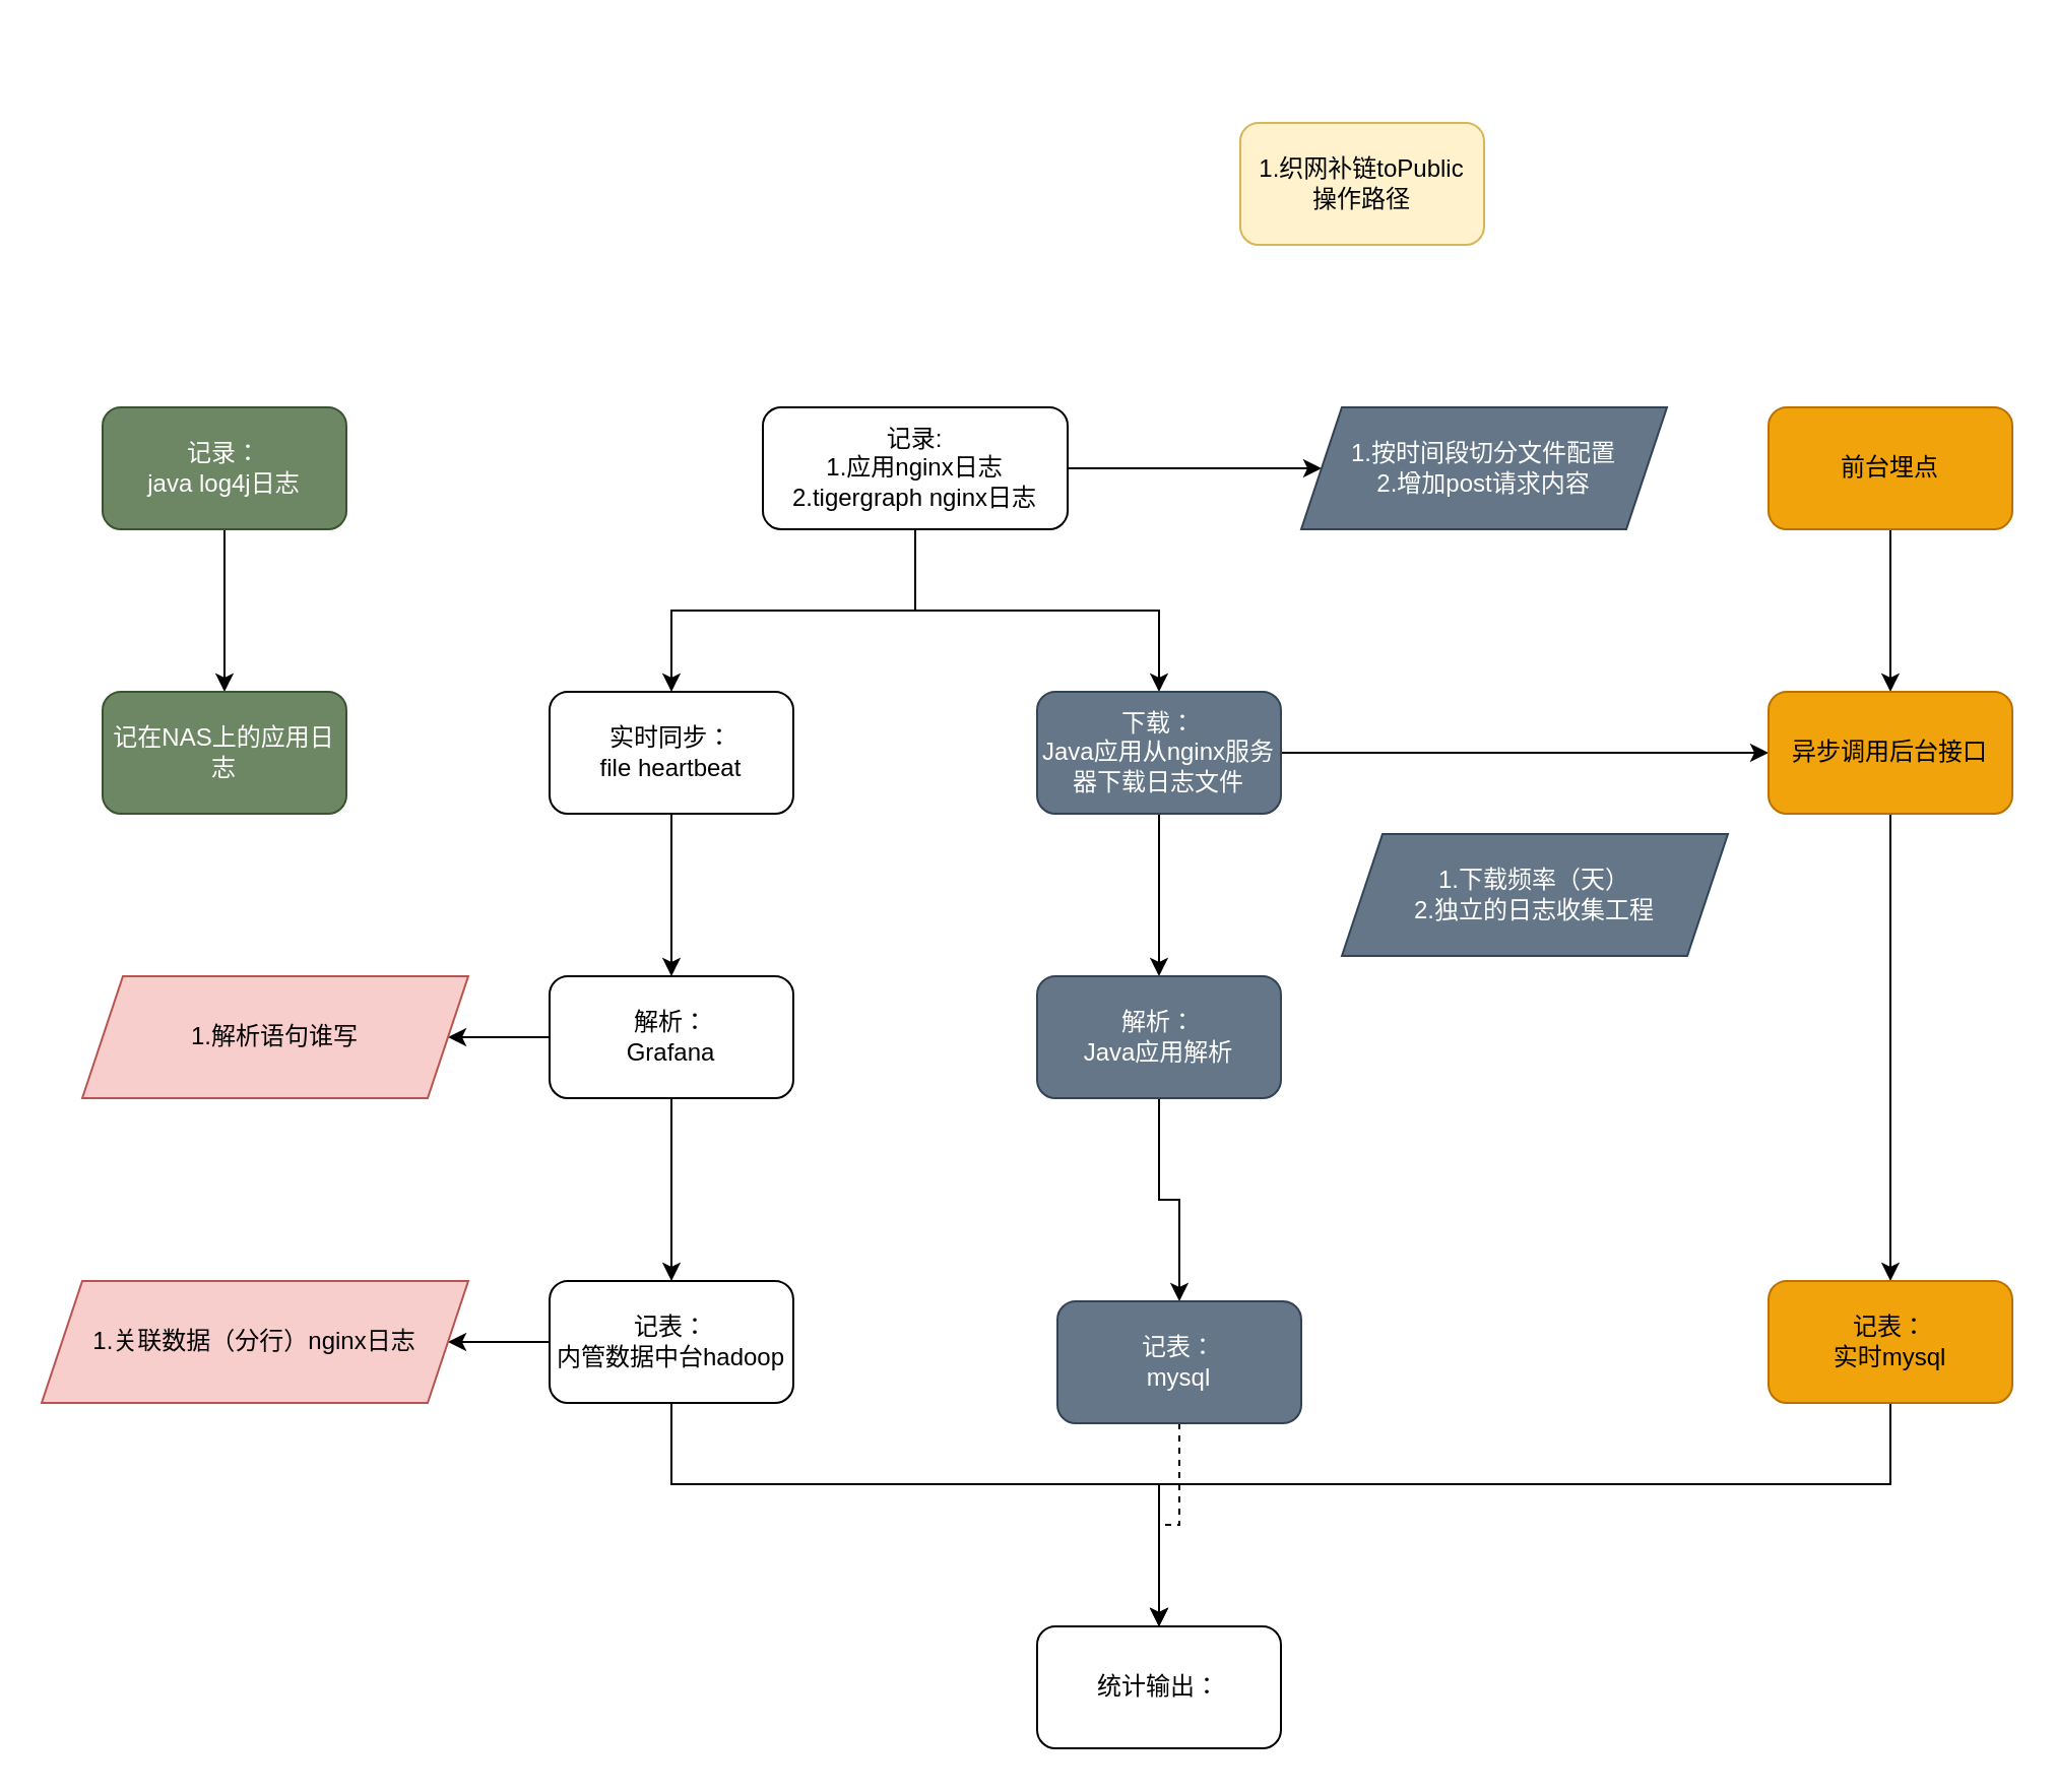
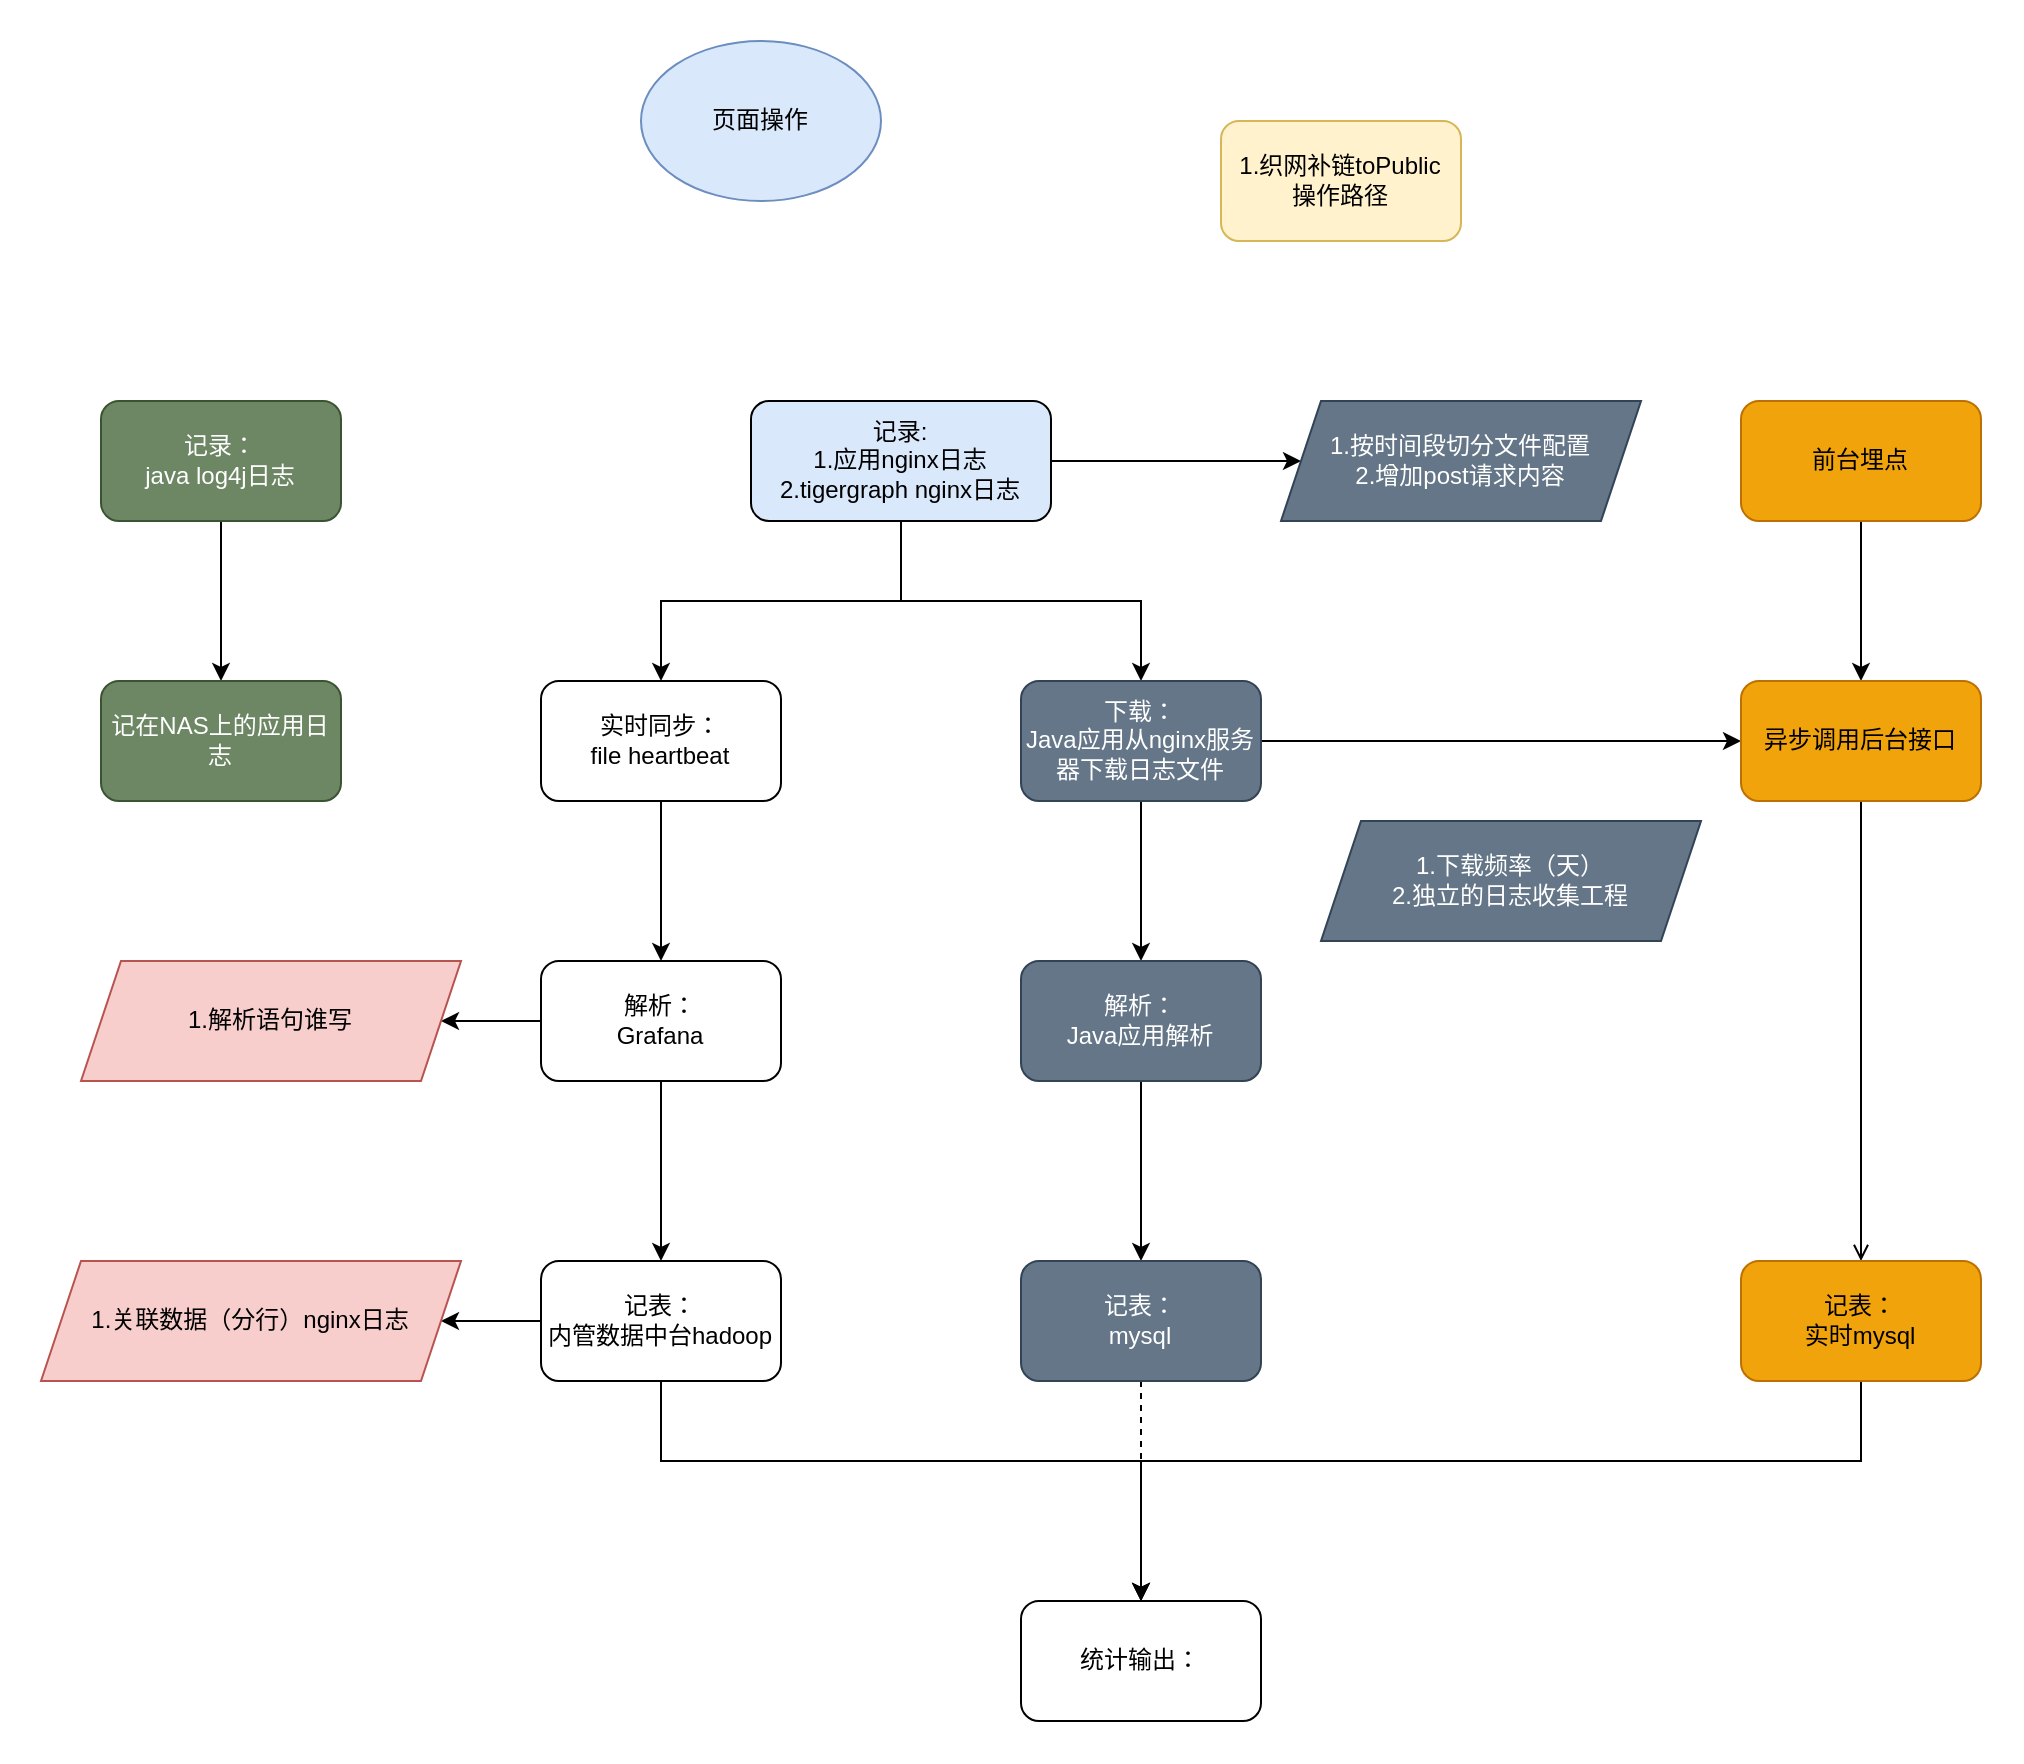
+ <mxCell id="10" value="&lt;span&gt;页面操作&lt;/span&gt;" style="ellipse;whiteSpace=wrap;html=1;fillColor=#dae8fc;strokeColor=#6c8ebf;" vertex="1" parent="1"><mxGeometry x="320" y="20" width="120" height="80" as="geometry" /></mxCell>
- <mxCell id="6" value="记录:&lt;br&gt;1.应用nginx日志&lt;br&gt;2.tigergraph nginx日志" style="rounded=1;whiteSpace=wrap;html=1;" vertex="1" parent="1"><mxGeometry x="375" y="200" width="150" height="60" as="geometry" /></mxCell>
+ <mxCell id="6" value="记录:&lt;br&gt;1.应用nginx日志&lt;br&gt;2.tigergraph nginx日志" style="rounded=1;whiteSpace=wrap;html=1;fillColor=#dae8fc;" vertex="1" parent="1"><mxGeometry x="375" y="200" width="150" height="60" as="geometry" /></mxCell>
- <mxCell id="33" style="edgeStyle=orthogonalEdgeStyle;rounded=0;orthogonalLoop=1;jettySize=auto;html=1;entryX=0.5;entryY=0;entryDx=0;entryDy=0;" edge="1" parent="1" source="34" target="36"><mxGeometry relative="1" as="geometry" /></mxCell>
+ <mxCell id="33" style="edgeStyle=orthogonalEdgeStyle;rounded=0;orthogonalLoop=1;jettySize=auto;html=1;entryX=0.5;entryY=0;entryDx=0;entryDy=0;endArrow=open;" edge="1" parent="1" source="34" target="36"><mxGeometry relative="1" as="geometry" /></mxCell>
- <mxCell id="30" value="记表：&lt;br&gt;mysql" style="rounded=1;whiteSpace=wrap;html=1;fillColor=#647687;fontColor=#ffffff;strokeColor=#314354;" vertex="1" parent="1"><mxGeometry x="520" y="640" width="120" height="60" as="geometry" /></mxCell>
+ <mxCell id="30" value="记表：&lt;br&gt;mysql" style="rounded=1;whiteSpace=wrap;html=1;fillColor=#647687;fontColor=#ffffff;strokeColor=#314354;" vertex="1" parent="1"><mxGeometry x="510" y="630" width="120" height="60" as="geometry" /></mxCell>
